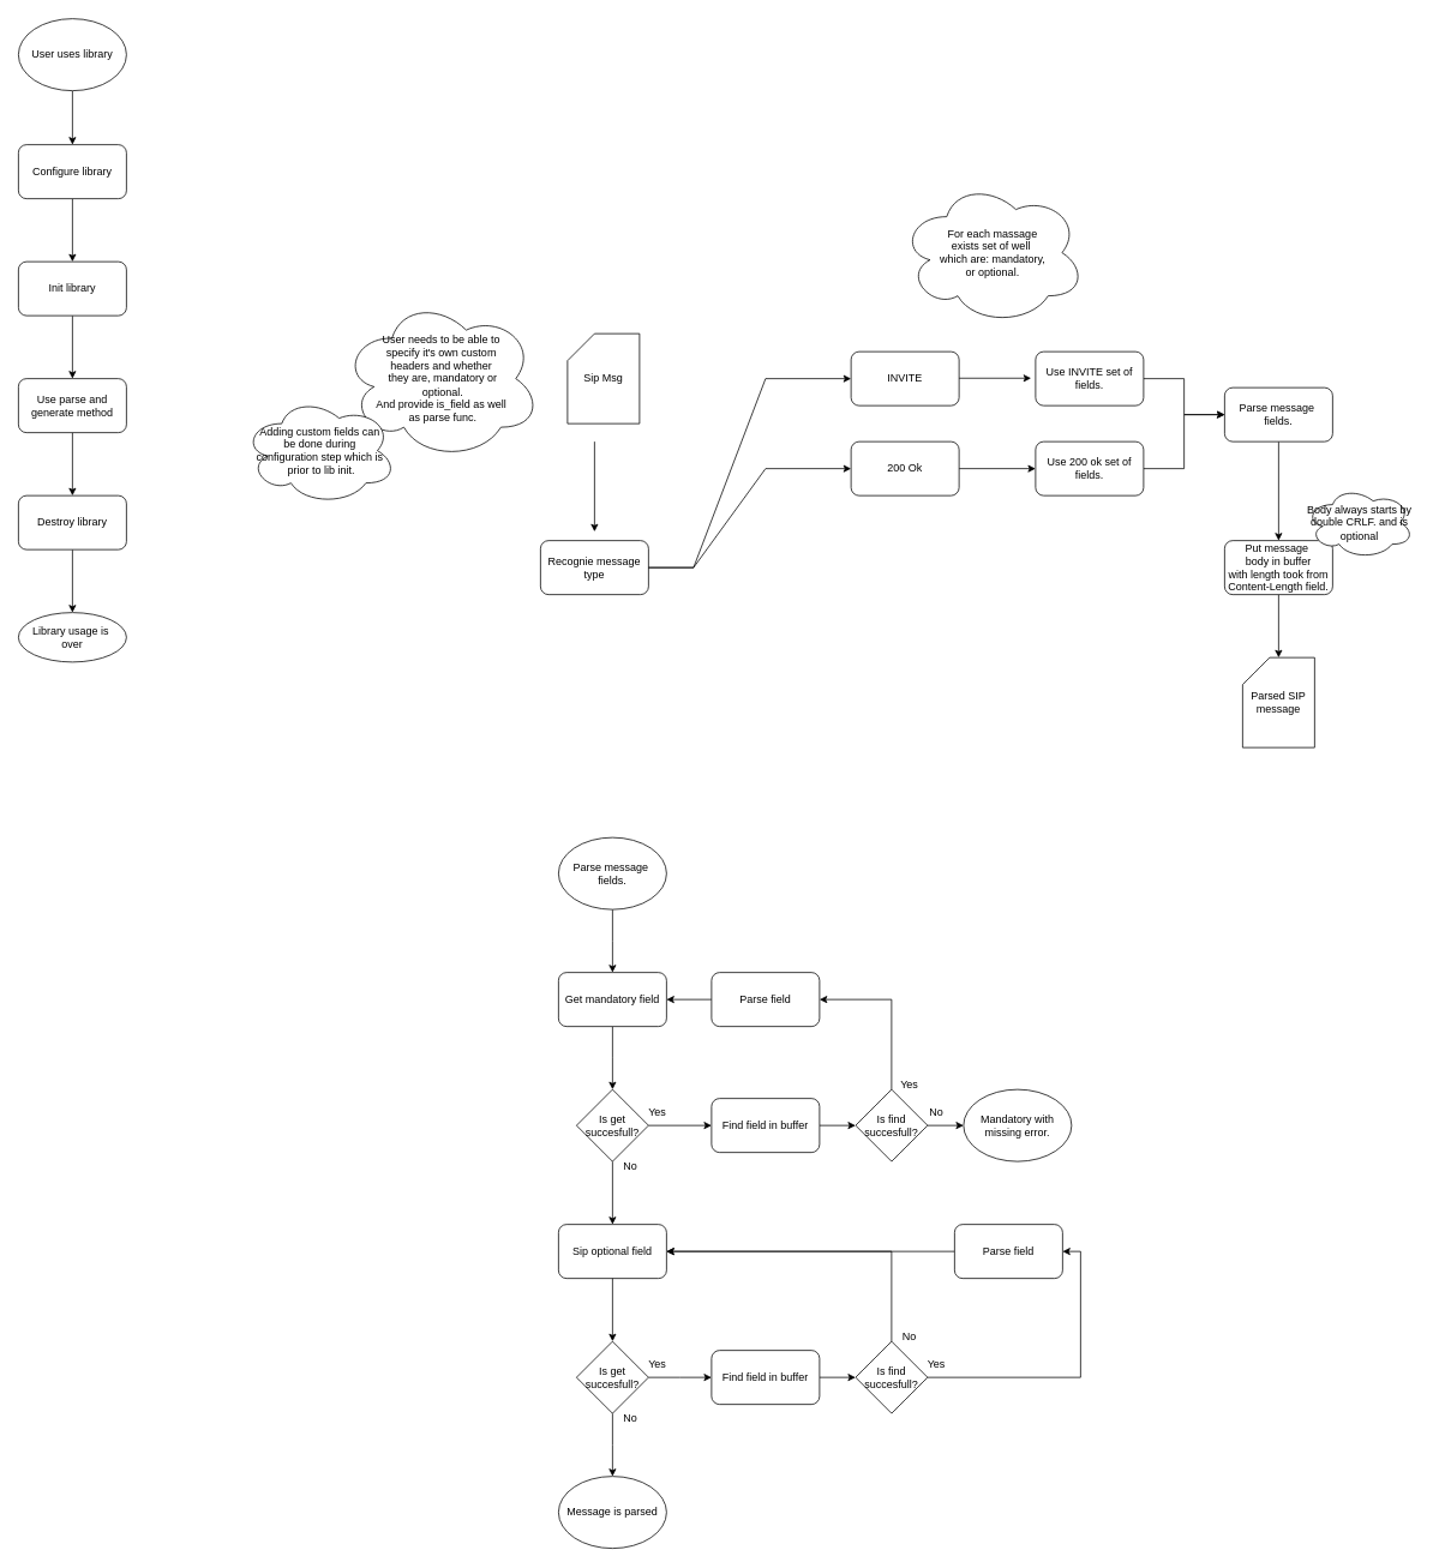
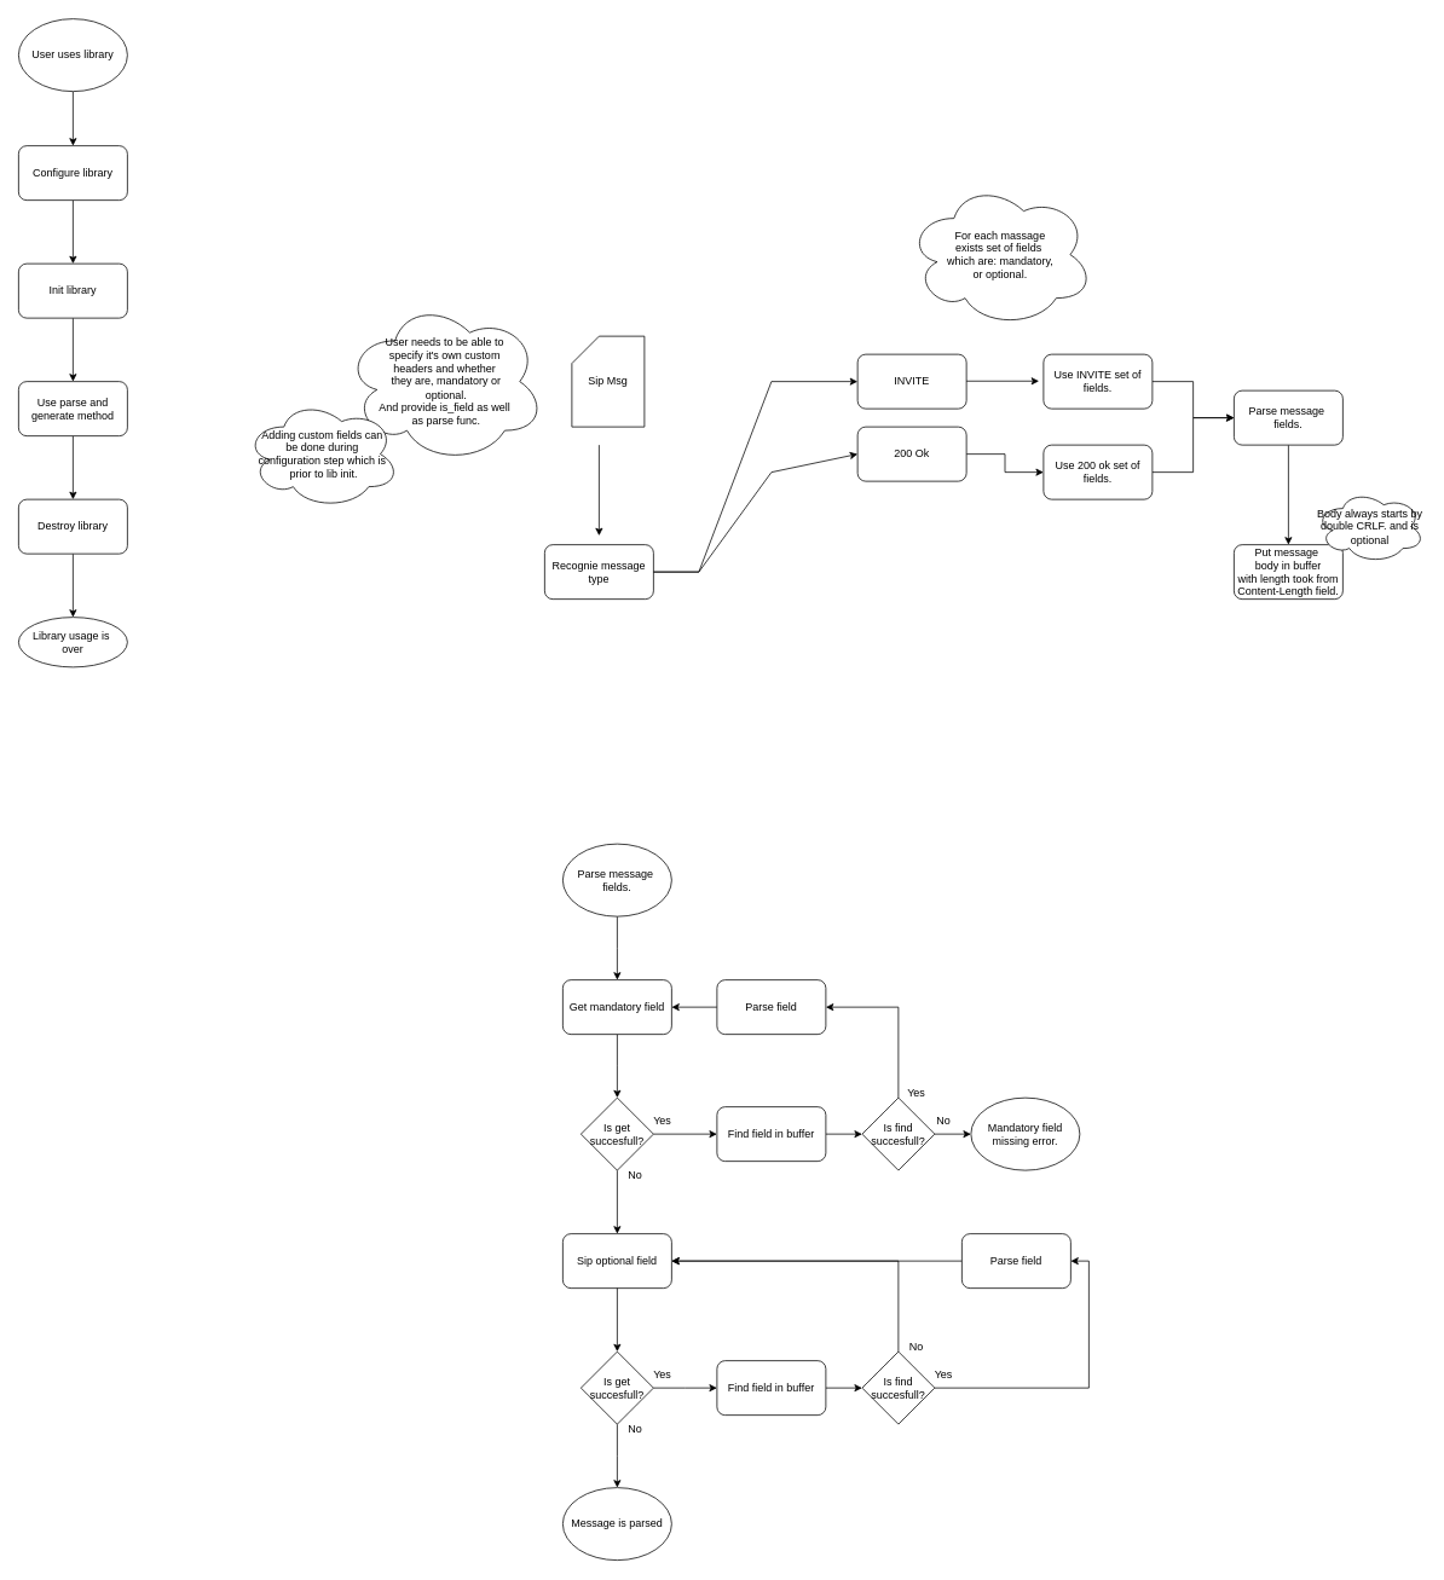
- <mxCell id="16" value="For each massage&lt;div&gt;exists set of well&amp;nbsp;&lt;/div&gt;&lt;div&gt;which are: mandatory,&lt;/div&gt;&lt;div&gt;or optional&lt;span style=&quot;background-color: transparent; color: light-dark(rgb(0, 0, 0), rgb(255, 255, 255));&quot;&gt;.&lt;/span&gt;&lt;/div&gt;" style="ellipse;shape=cloud;whiteSpace=wrap;html=1;" parent="1" vertex="1"><mxGeometry x="1000" y="200" width="205" height="160" as="geometry" /></mxCell>
+ <mxCell id="16" value="For each massage&lt;div&gt;exists set of fields&amp;nbsp;&lt;/div&gt;&lt;div&gt;which are: mandatory,&lt;/div&gt;&lt;div&gt;or optional&lt;span style=&quot;background-color: transparent; color: light-dark(rgb(0, 0, 0), rgb(255, 255, 255));&quot;&gt;.&lt;/span&gt;&lt;/div&gt;" style="ellipse;shape=cloud;whiteSpace=wrap;html=1;" parent="1" vertex="1"><mxGeometry x="1000" y="200" width="205" height="160" as="geometry" /></mxCell>
- <mxCell id="10" value="200 Ok" style="rounded=1;whiteSpace=wrap;html=1;" parent="1" vertex="1"><mxGeometry x="945" y="490" width="120" height="60" as="geometry" /></mxCell>
+ <mxCell id="10" value="200 Ok" style="rounded=1;whiteSpace=wrap;html=1;" parent="1" vertex="1"><mxGeometry x="945" y="470" width="120" height="60" as="geometry" /></mxCell>
- <mxCell id="19" value="" style="edgeStyle=orthogonalEdgeStyle;rounded=0;orthogonalLoop=1;jettySize=auto;html=1;" parent="1" source="20" target="21" edge="1"><mxGeometry relative="1" as="geometry" /></mxCell>
- <mxCell id="21" value="Parsed SIP&lt;br&gt;message" style="shape=card;whiteSpace=wrap;html=1;" parent="1" vertex="1"><mxGeometry x="1380" y="730" width="80" height="100" as="geometry" /></mxCell>
- <mxCell id="41" value="Mandatory with missing error." style="ellipse;whiteSpace=wrap;html=1;" parent="1" vertex="1"><mxGeometry x="1070" y="1210" width="120" height="80" as="geometry" /></mxCell>
+ <mxCell id="41" value="Mandatory field missing error." style="ellipse;whiteSpace=wrap;html=1;" parent="1" vertex="1"><mxGeometry x="1070" y="1210" width="120" height="80" as="geometry" /></mxCell>
